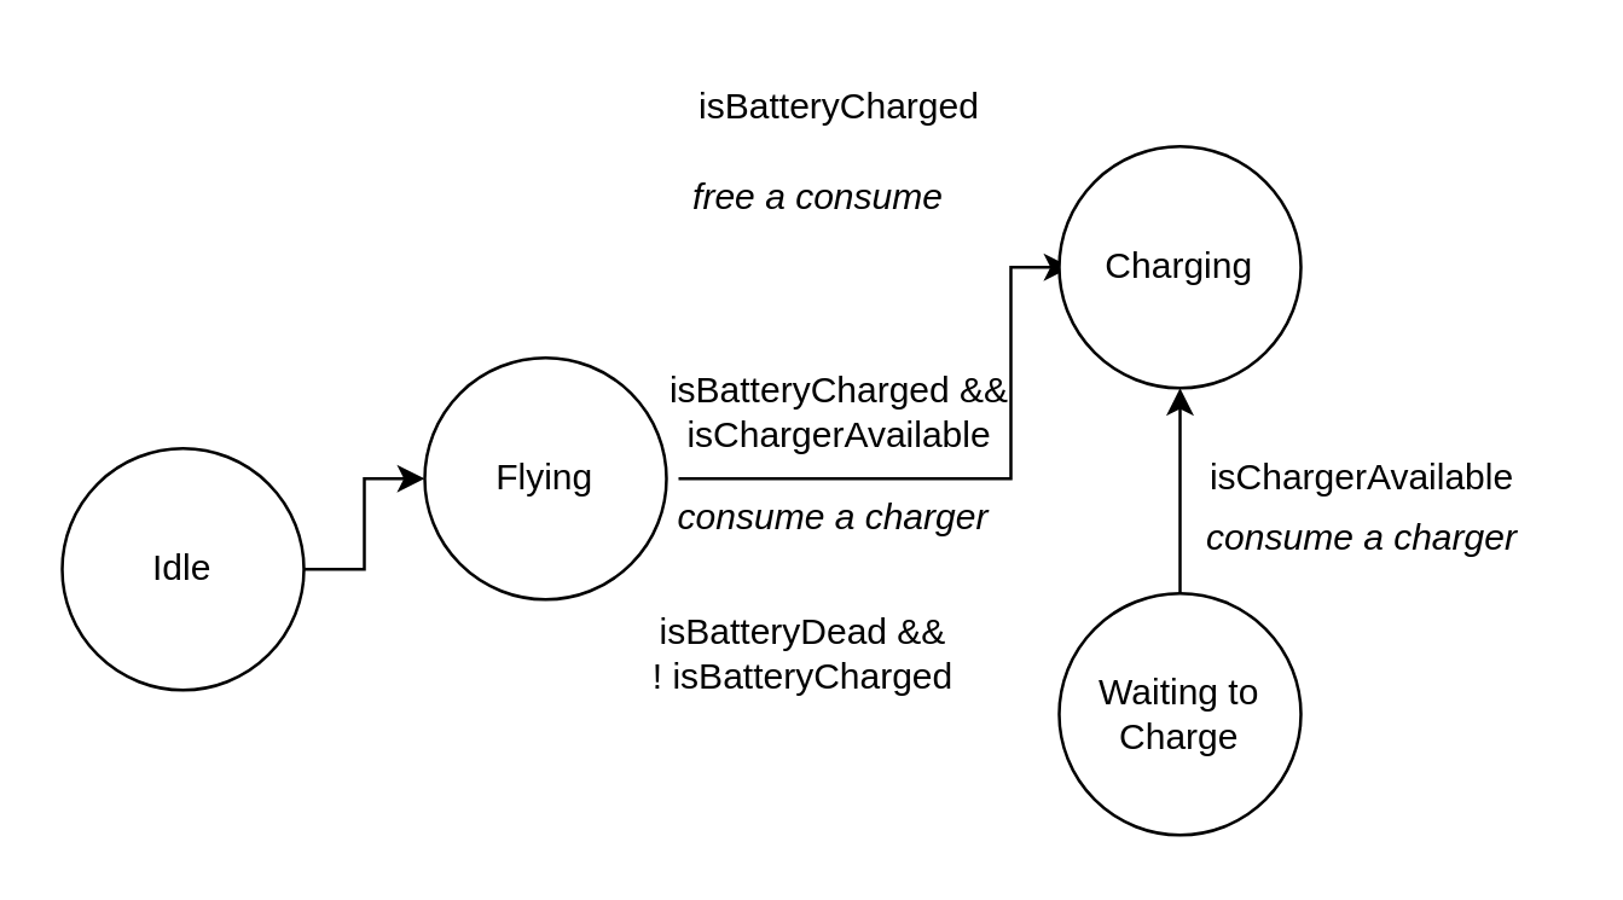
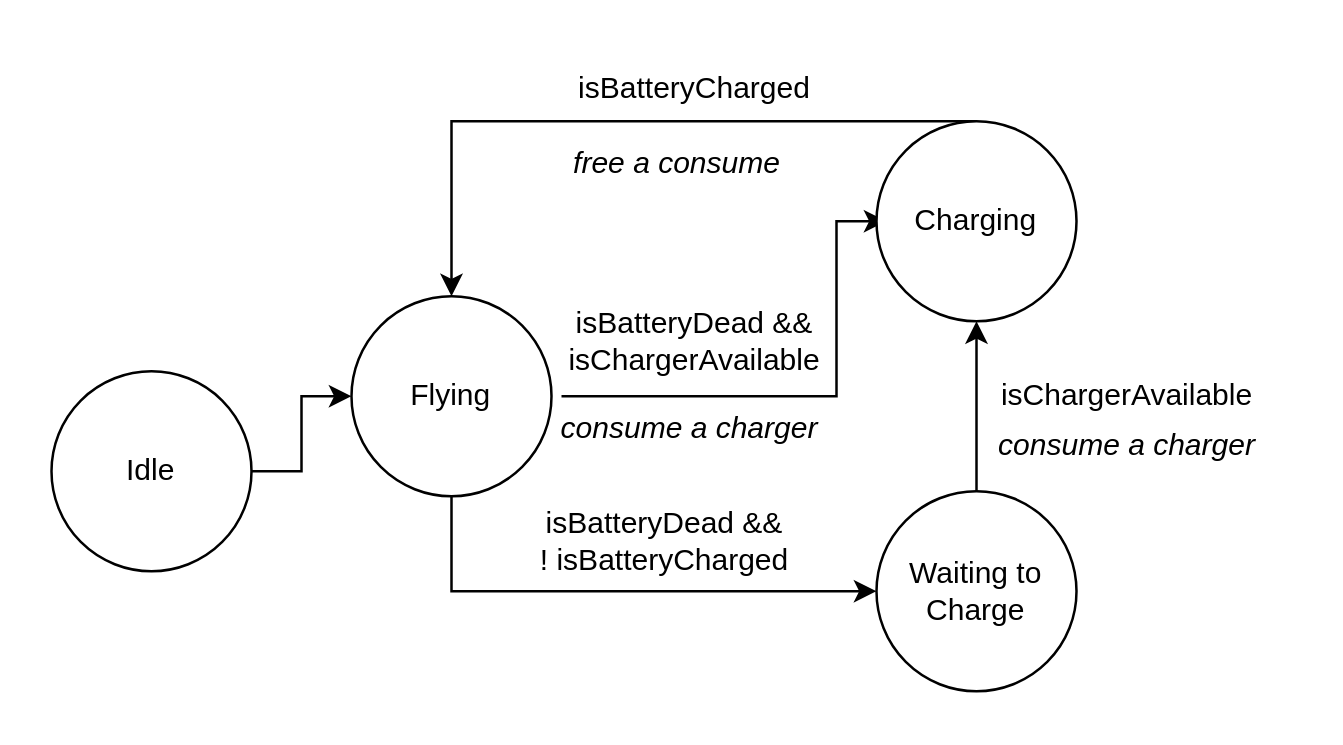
+ <mxCell id="7" style="edgeStyle=orthogonalEdgeStyle;rounded=0;orthogonalLoop=1;jettySize=auto;html=1;exitX=0.5;exitY=0;exitDx=0;exitDy=0;entryX=0.5;entryY=0;entryDx=0;entryDy=0;" edge="1" parent="1" source="8" target="6"><mxGeometry relative="1" as="geometry"><Array as="points"><mxPoint x="180" y="48" /></Array></mxGeometry></mxCell>
- <mxCell id="11" value="isBatteryCharged &amp;amp;&amp;amp;&lt;br&gt;isChargerAvailable" style="text;html=1;align=center;verticalAlign=middle;resizable=0;points=[];autosize=1;strokeColor=none;fillColor=none;" vertex="1" parent="1"><mxGeometry x="217" y="116" width="120" height="40" as="geometry" /></mxCell>
+ <mxCell id="11" value="isBatteryDead &amp;amp;&amp;amp;&lt;br&gt;isChargerAvailable" style="text;html=1;align=center;verticalAlign=middle;resizable=0;points=[];autosize=1;strokeColor=none;fillColor=none;" vertex="1" parent="1"><mxGeometry x="217" y="116" width="120" height="40" as="geometry" /></mxCell>
+ <mxCell id="5" style="edgeStyle=orthogonalEdgeStyle;rounded=0;orthogonalLoop=1;jettySize=auto;html=1;exitX=0.5;exitY=1;exitDx=0;exitDy=0;entryX=0;entryY=0.5;entryDx=0;entryDy=0;" edge="1" parent="1" source="6" target="10"><mxGeometry relative="1" as="geometry" /></mxCell>
